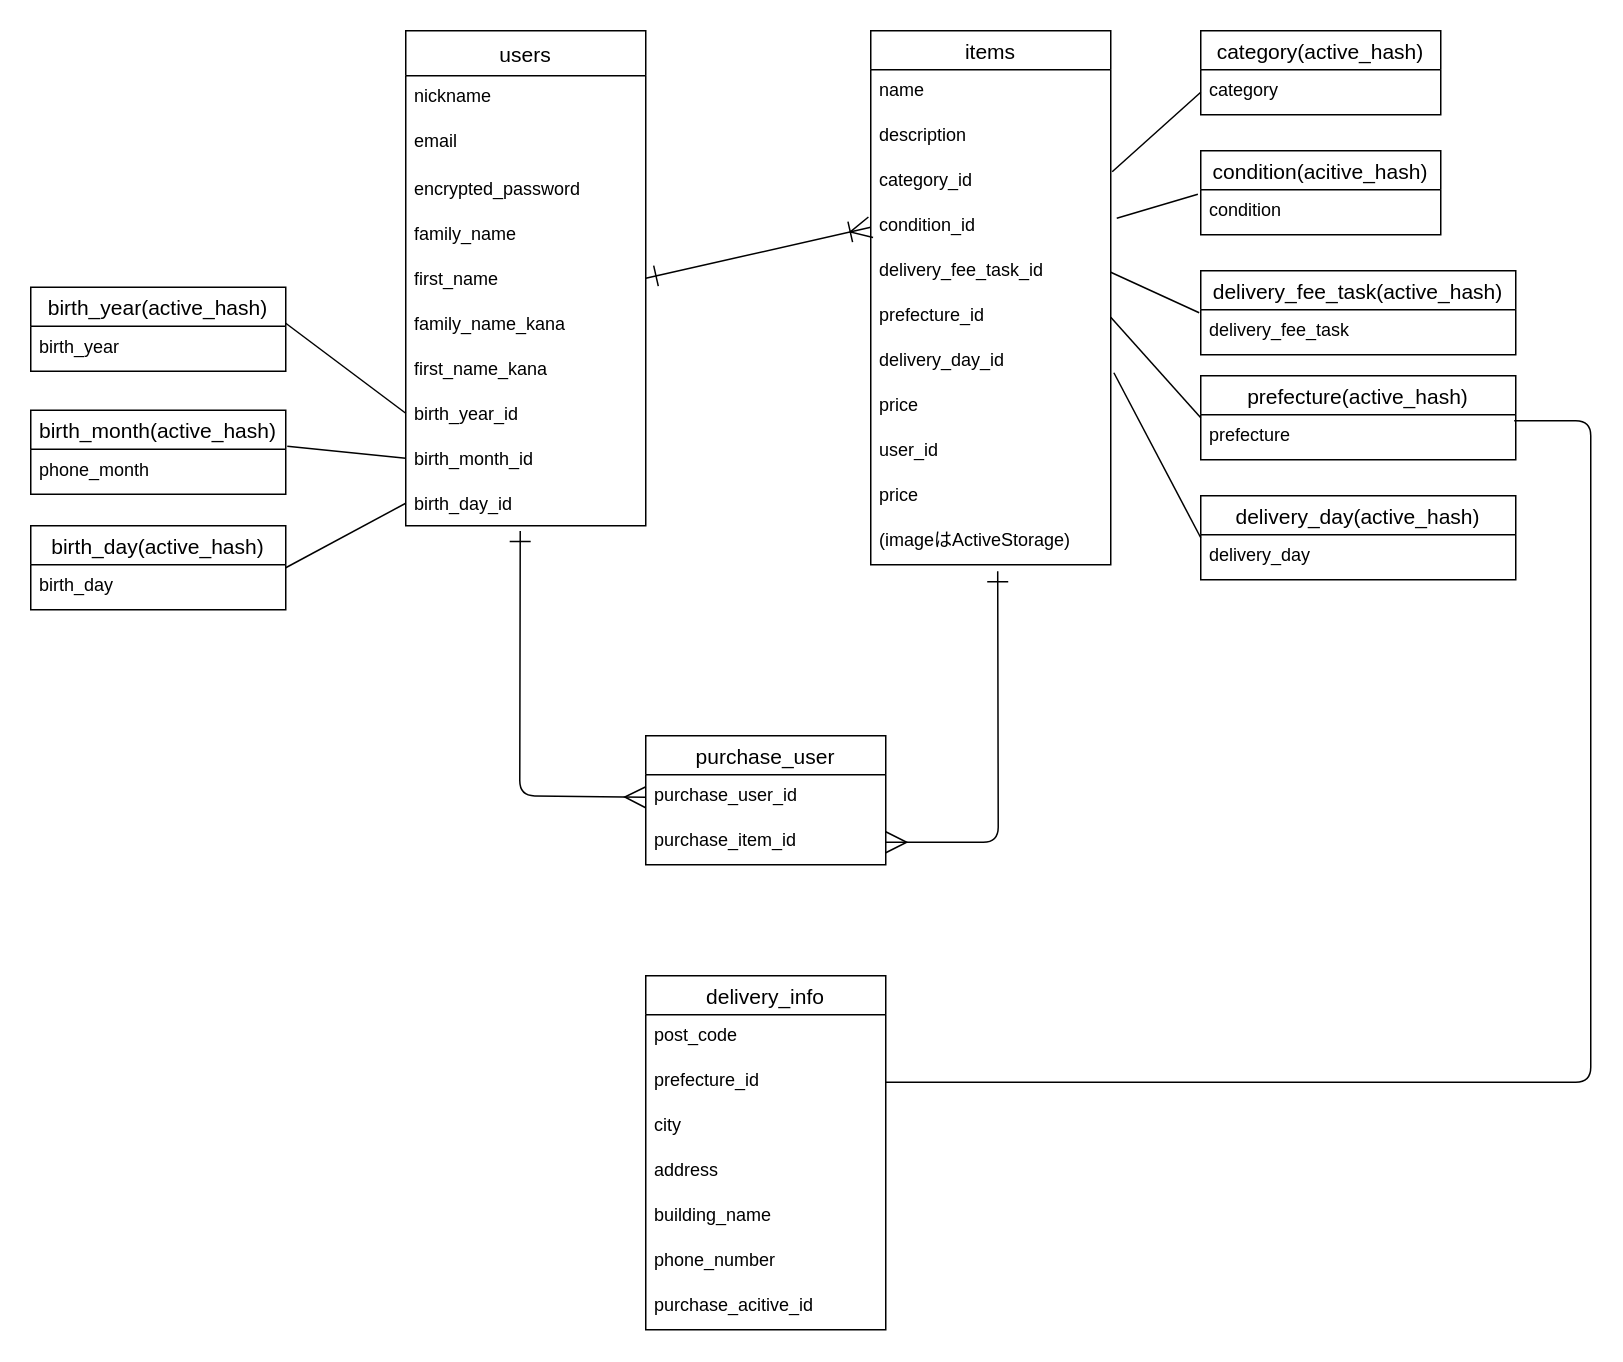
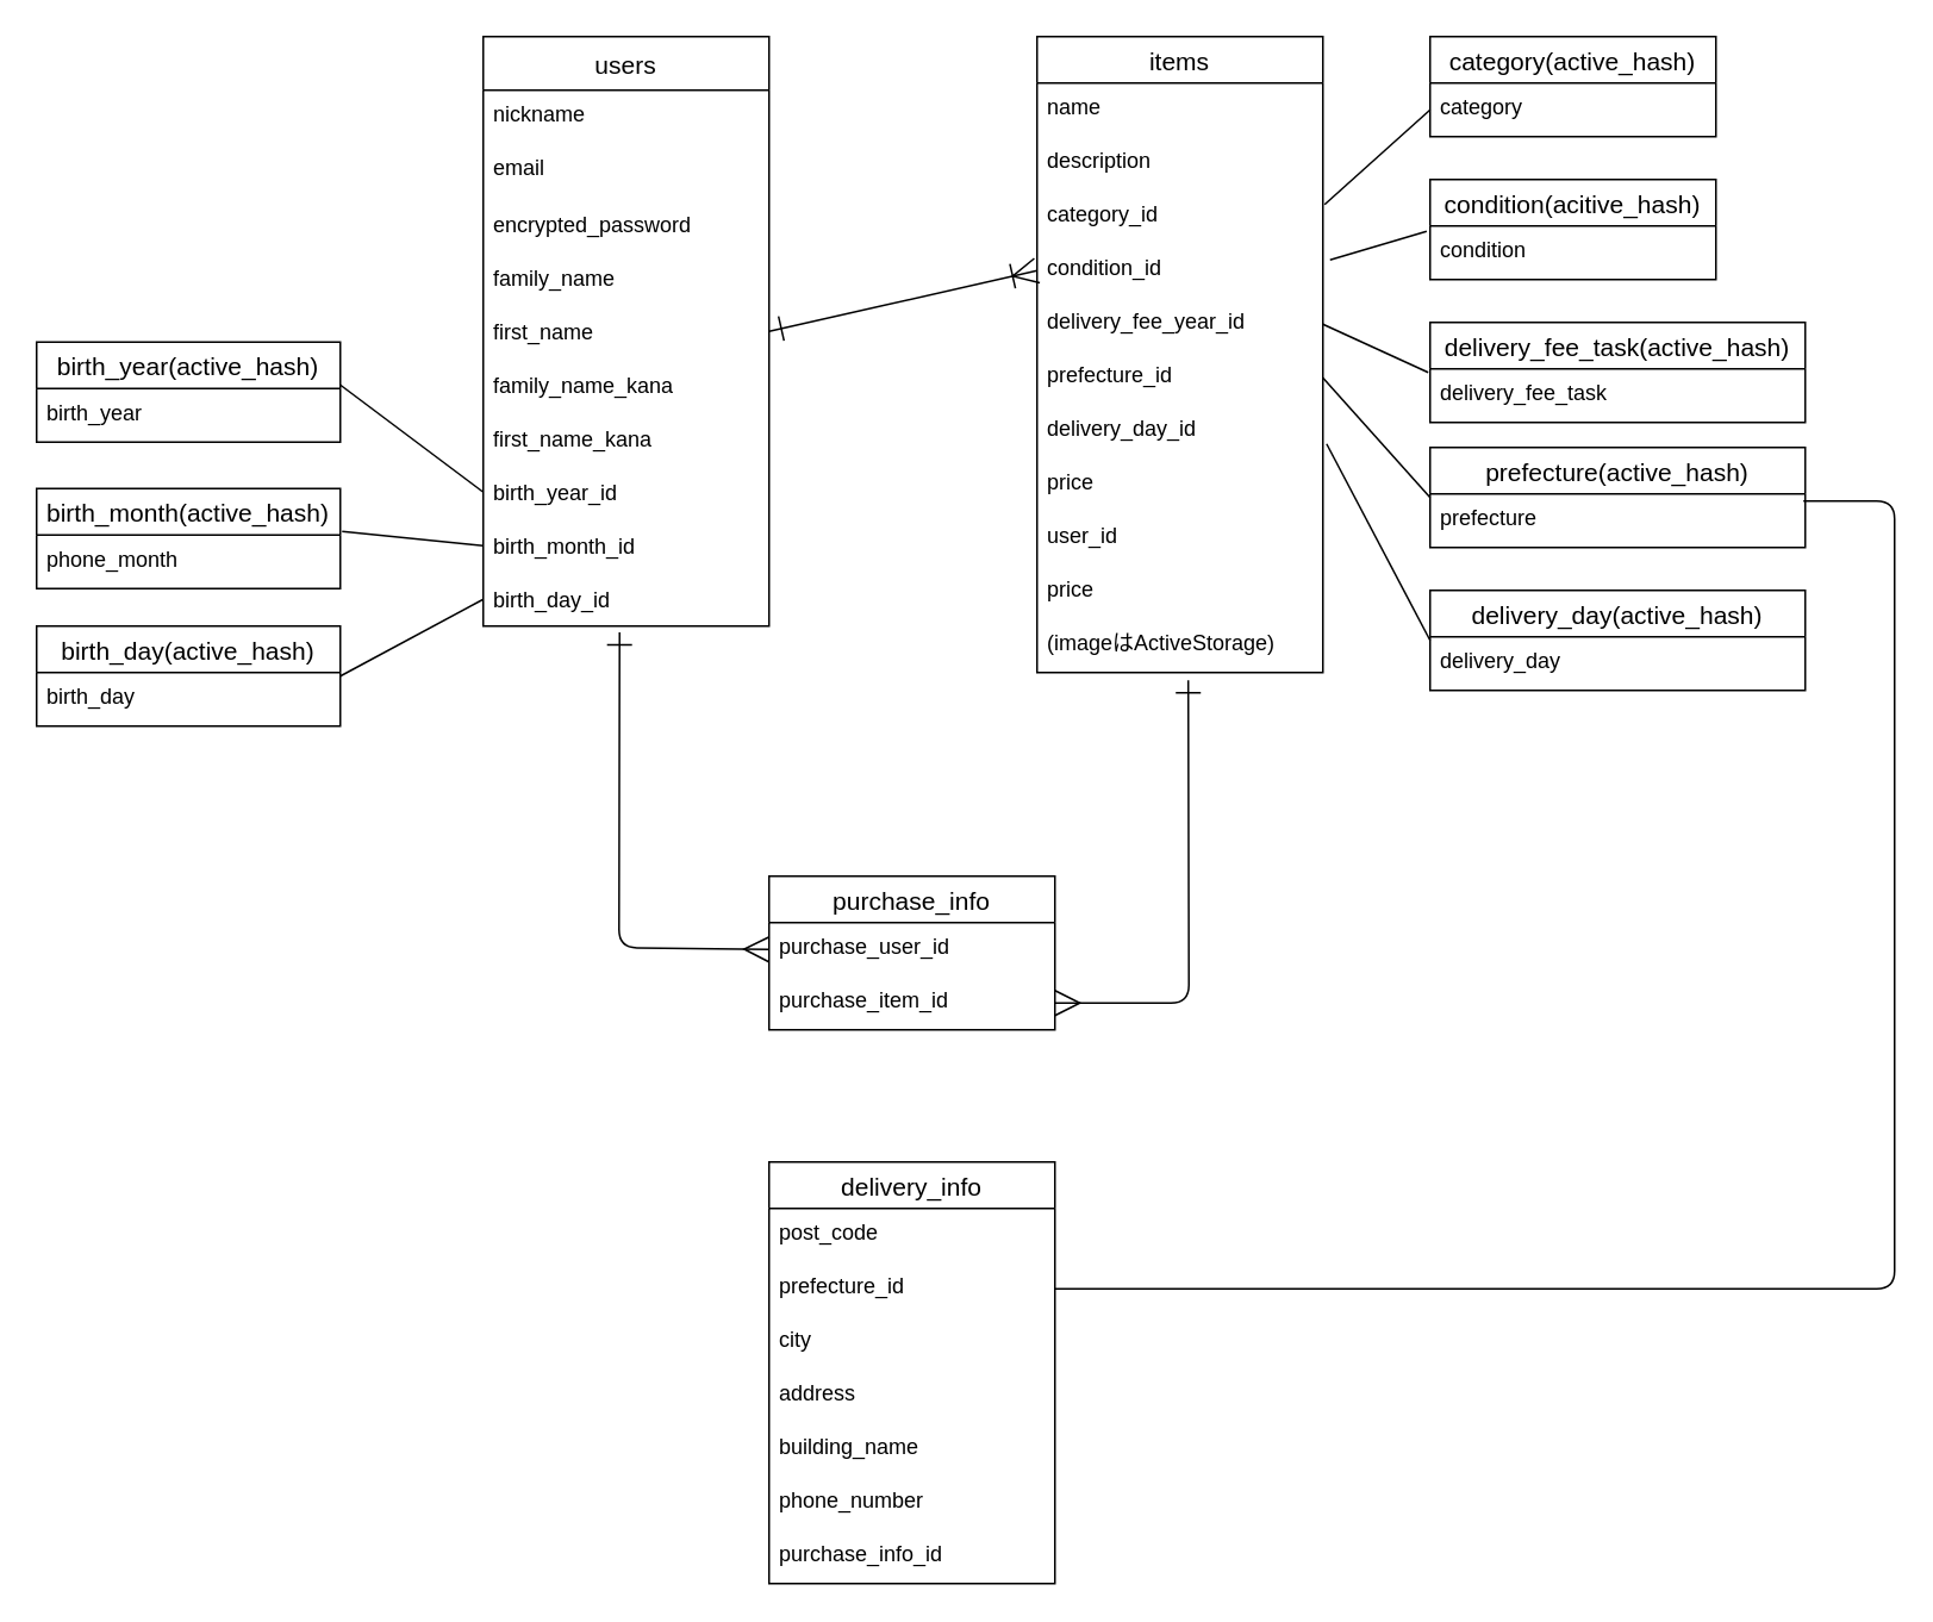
- <mxCell id="18" value="delivery_fee_task_id" style="text;strokeColor=none;fillColor=none;spacingLeft=4;spacingRight=4;overflow=hidden;rotatable=0;points=[[0,0.5],[1,0.5]];portConstraint=eastwest;fontSize=12;" parent="13" vertex="1"><mxGeometry y="146" width="160" height="30" as="geometry" /></mxCell>
+ <mxCell id="18" value="delivery_fee_year_id" style="text;strokeColor=none;fillColor=none;spacingLeft=4;spacingRight=4;overflow=hidden;rotatable=0;points=[[0,0.5],[1,0.5]];portConstraint=eastwest;fontSize=12;" parent="13" vertex="1"><mxGeometry y="146" width="160" height="30" as="geometry" /></mxCell>
- <mxCell id="52" value="purchase_user" style="swimlane;fontStyle=0;childLayout=stackLayout;horizontal=1;startSize=26;horizontalStack=0;resizeParent=1;resizeParentMax=0;resizeLast=0;collapsible=1;marginBottom=0;align=center;fontSize=14;glass=0;" parent="1" vertex="1"><mxGeometry x="430" y="490" width="160" height="86" as="geometry" /></mxCell>
+ <mxCell id="52" value="purchase_info" style="swimlane;fontStyle=0;childLayout=stackLayout;horizontal=1;startSize=26;horizontalStack=0;resizeParent=1;resizeParentMax=0;resizeLast=0;collapsible=1;marginBottom=0;align=center;fontSize=14;glass=0;" parent="1" vertex="1"><mxGeometry x="430" y="490" width="160" height="86" as="geometry" /></mxCell>
- <mxCell id="62" value="purchase_acitive_id" style="text;strokeColor=none;fillColor=none;spacingLeft=4;spacingRight=4;overflow=hidden;rotatable=0;points=[[0,0.5],[1,0.5]];portConstraint=eastwest;fontSize=12;glass=0;" vertex="1" parent="55"><mxGeometry y="206" width="160" height="30" as="geometry" /></mxCell>
+ <mxCell id="62" value="purchase_info_id" style="text;strokeColor=none;fillColor=none;spacingLeft=4;spacingRight=4;overflow=hidden;rotatable=0;points=[[0,0.5],[1,0.5]];portConstraint=eastwest;fontSize=12;glass=0;" vertex="1" parent="55"><mxGeometry y="206" width="160" height="30" as="geometry" /></mxCell>
